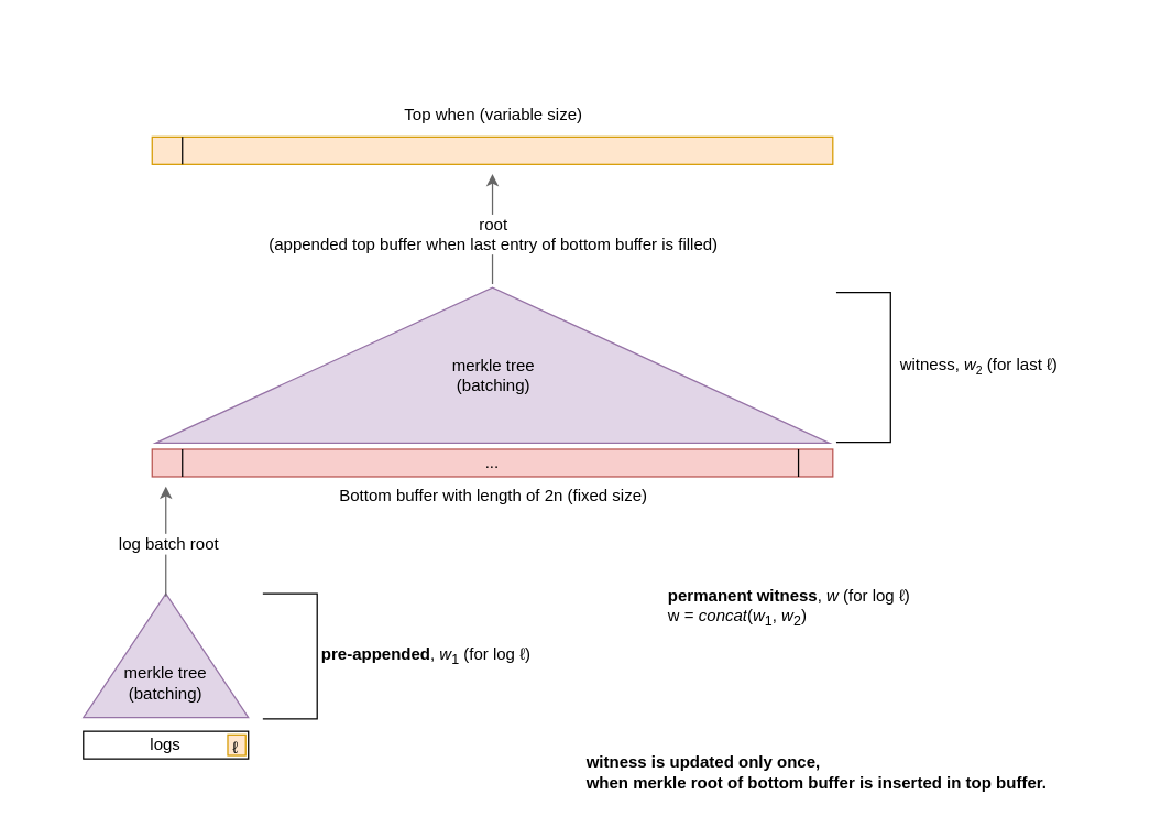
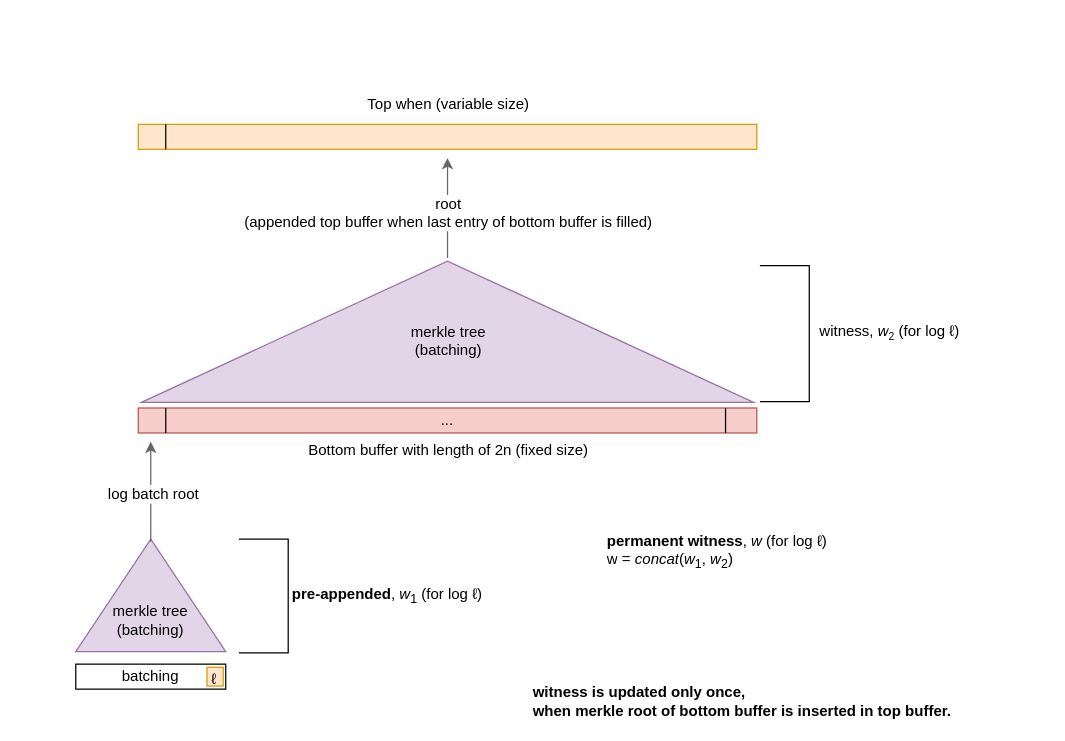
- <mxCell id="22" value="witness, &lt;i&gt;w&lt;/i&gt;&lt;span style=&quot;font-family: &amp;#34;apple sd gothic neo&amp;#34; , &amp;#34;helvetica&amp;#34; , sans-serif ; background-color: rgb(255 , 255 , 255)&quot;&gt;&lt;span style=&quot;font-size: 10px&quot;&gt;&lt;sub&gt;2&lt;/sub&gt;&lt;/span&gt;&lt;/span&gt;&amp;nbsp;(for last &lt;font face=&quot;Apple SD Gothic NEO, helvetica, sans-serif&quot;&gt;ℓ&lt;/font&gt;)" style="text;html=1;strokeColor=none;fillColor=none;align=center;verticalAlign=middle;whiteSpace=wrap;rounded=0;" vertex="1" parent="1"><mxGeometry x="593" y="255" width="237" height="20" as="geometry" /></mxCell>
+ <mxCell id="22" value="witness, &lt;i&gt;w&lt;/i&gt;&lt;span style=&quot;font-family: &amp;#34;apple sd gothic neo&amp;#34; , &amp;#34;helvetica&amp;#34; , sans-serif ; background-color: rgb(255 , 255 , 255)&quot;&gt;&lt;span style=&quot;font-size: 10px&quot;&gt;&lt;sub&gt;2&lt;/sub&gt;&lt;/span&gt;&lt;/span&gt;&amp;nbsp;(for log &lt;font face=&quot;Apple SD Gothic NEO, helvetica, sans-serif&quot;&gt;ℓ&lt;/font&gt;)" style="text;html=1;strokeColor=none;fillColor=none;align=center;verticalAlign=middle;whiteSpace=wrap;rounded=0;" vertex="1" parent="1"><mxGeometry x="593" y="255" width="237" height="20" as="geometry" /></mxCell>
- <mxCell id="2" value="logs" style="rounded=0;whiteSpace=wrap;html=1;" vertex="1" parent="1"><mxGeometry x="60" y="531" width="120" height="20" as="geometry" /></mxCell>
+ <mxCell id="2" value="batching" style="rounded=0;whiteSpace=wrap;html=1;" vertex="1" parent="1"><mxGeometry x="60" y="531" width="120" height="20" as="geometry" /></mxCell>
